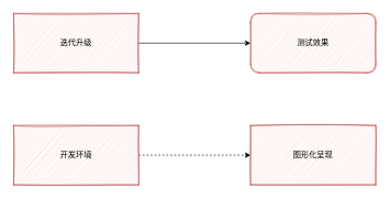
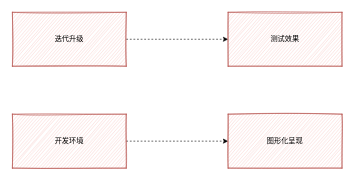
- <mxCell id="2" style="edgeStyle=orthogonalEdgeStyle;curved=0;rounded=1;sketch=0;orthogonalLoop=1;jettySize=auto;html=1;exitX=1;exitY=0.5;exitDx=0;exitDy=0;" edge="1" parent="1" source="3" target="4"><mxGeometry relative="1" as="geometry" /></mxCell>
+ <mxCell id="2" style="edgeStyle=orthogonalEdgeStyle;curved=0;rounded=1;sketch=0;orthogonalLoop=1;jettySize=auto;html=1;exitX=1;exitY=0.5;exitDx=0;exitDy=0;dashed=1;" edge="1" parent="1" source="3" target="4"><mxGeometry relative="1" as="geometry" /></mxCell>
- <mxCell id="4" value="测试效果" style="whiteSpace=wrap;html=1;sketch=1;fillColor=#f8cecc;strokeColor=#b85450;rounded=1;" vertex="1" parent="1"><mxGeometry x="380" y="20" width="190" height="90" as="geometry" /></mxCell>
+ <mxCell id="4" value="测试效果" style="rounded=0;whiteSpace=wrap;html=1;sketch=1;fillColor=#f8cecc;strokeColor=#b85450;" vertex="1" parent="1"><mxGeometry x="380" y="20" width="190" height="90" as="geometry" /></mxCell>
